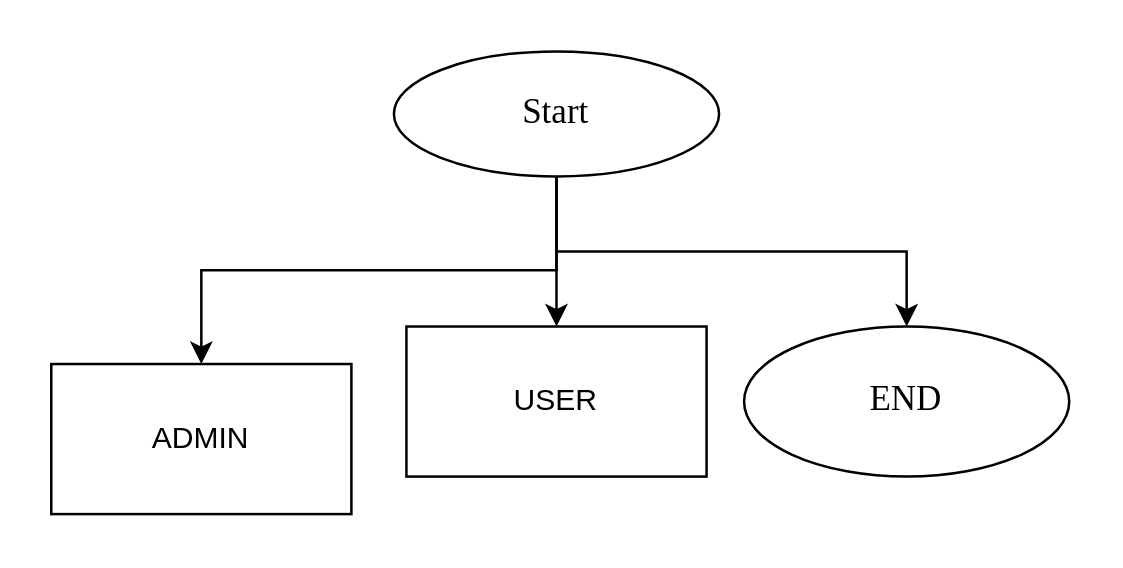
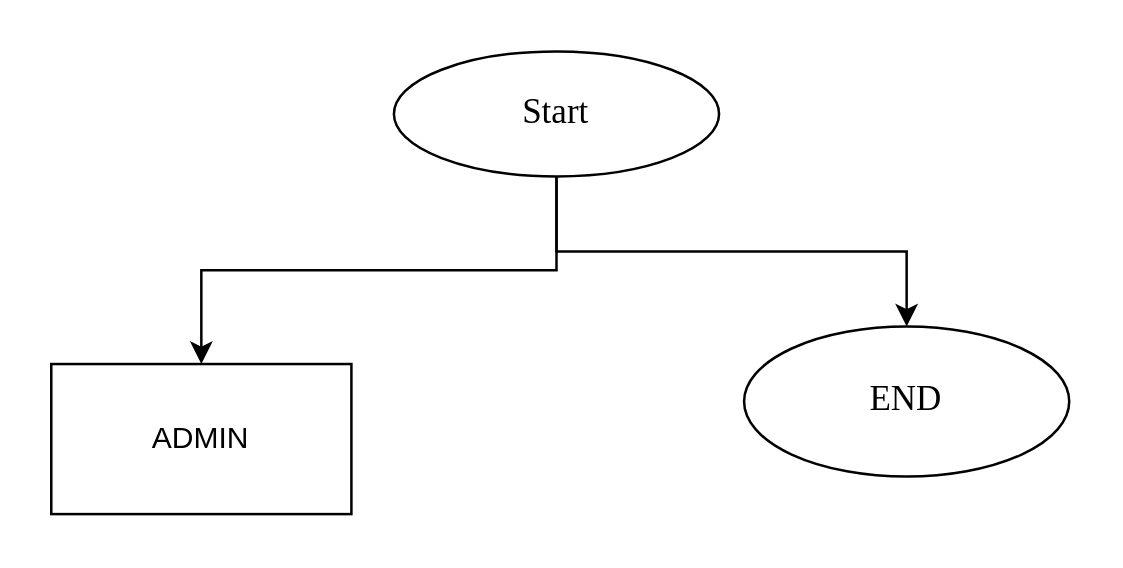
- <mxCell id="3" style="edgeStyle=orthogonalEdgeStyle;rounded=0;orthogonalLoop=1;jettySize=auto;html=1;exitX=0.5;exitY=1;exitDx=0;exitDy=0;entryX=0.5;entryY=0;entryDx=0;entryDy=0;" edge="1" parent="1" source="5" target="7"><mxGeometry relative="1" as="geometry" /></mxCell>
- <mxCell id="7" value="USER" style="rounded=0;whiteSpace=wrap;html=1;" vertex="1" parent="1"><mxGeometry x="162" y="130" width="120" height="60" as="geometry" /></mxCell>
